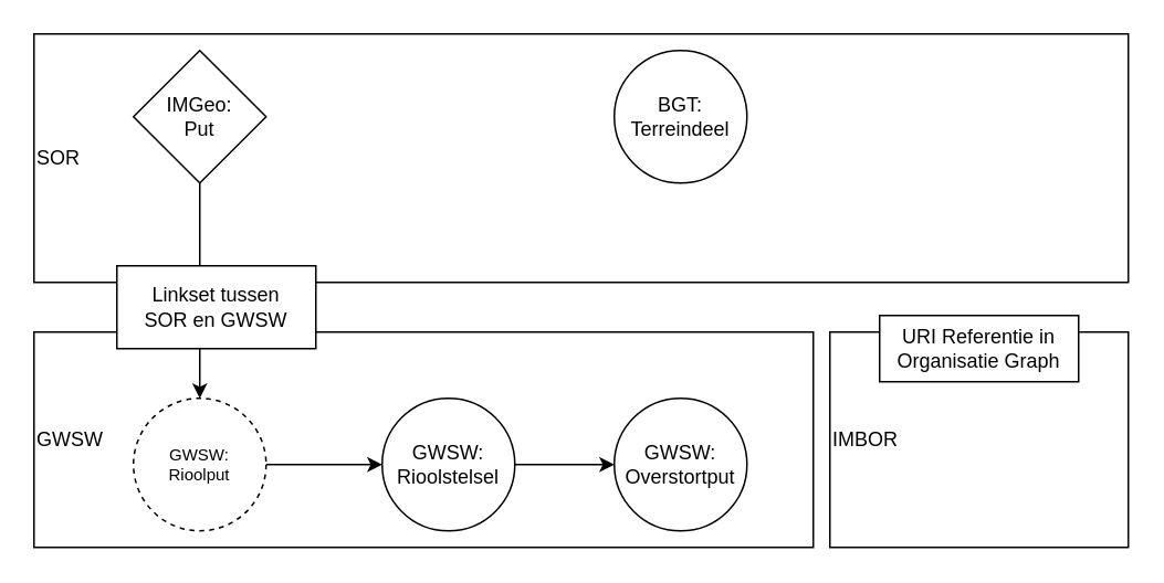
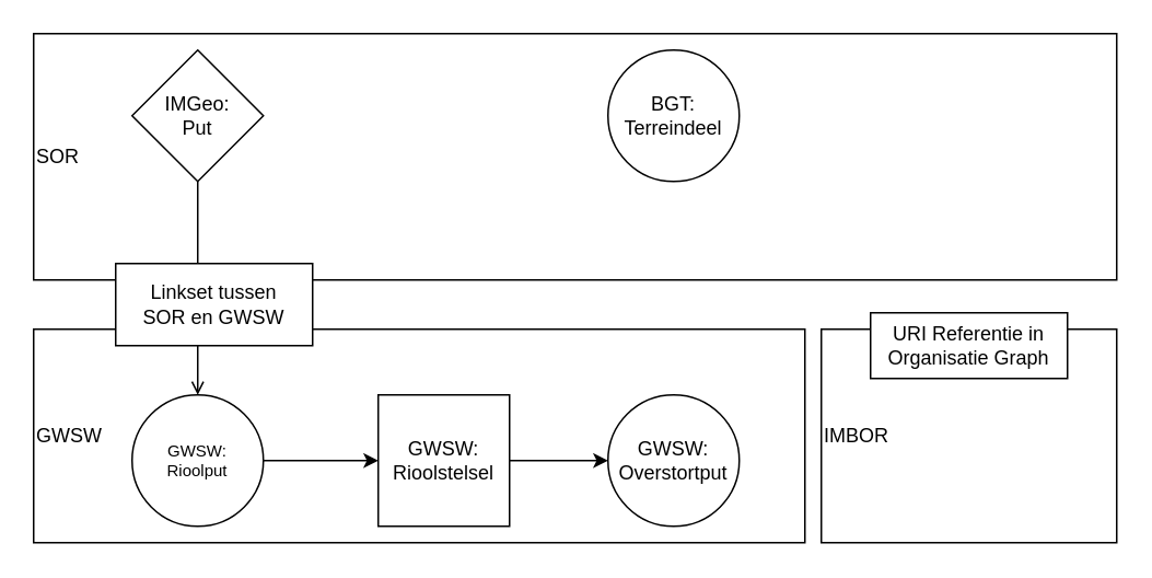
- <mxCell id="5" value="" style="edgeStyle=orthogonalEdgeStyle;rounded=0;orthogonalLoop=1;jettySize=auto;html=1;" edge="1" parent="1" source="6" target="8"><mxGeometry relative="1" as="geometry" /></mxCell>
+ <mxCell id="5" value="" style="edgeStyle=orthogonalEdgeStyle;rounded=0;orthogonalLoop=1;jettySize=auto;html=1;endArrow=open;" edge="1" parent="1" source="6" target="8"><mxGeometry relative="1" as="geometry" /></mxCell>
- <mxCell id="8" value="GWSW:&lt;br style=&quot;font-size: 12px&quot;&gt;Rioolput" style="ellipse;whiteSpace=wrap;html=1;aspect=fixed;fontSize=10;dashed=1;" vertex="1" parent="1"><mxGeometry x="80" y="240" width="80" height="80" as="geometry" /></mxCell>
+ <mxCell id="8" value="GWSW:&lt;br style=&quot;font-size: 12px&quot;&gt;Rioolput" style="ellipse;whiteSpace=wrap;html=1;aspect=fixed;fontSize=10;" vertex="1" parent="1"><mxGeometry x="80" y="240" width="80" height="80" as="geometry" /></mxCell>
- <mxCell id="10" value="GWSW:&lt;br style=&quot;font-size: 12px;&quot;&gt;Rioolstelsel" style="ellipse;whiteSpace=wrap;html=1;aspect=fixed;fontSize=12;" vertex="1" parent="1"><mxGeometry x="230" y="240" width="80" height="80" as="geometry" /></mxCell>
+ <mxCell id="10" value="GWSW:&lt;br style=&quot;font-size: 12px;&quot;&gt;Rioolstelsel" style="whiteSpace=wrap;html=1;aspect=fixed;fontSize=12;rounded=0;" vertex="1" parent="1"><mxGeometry x="230" y="240" width="80" height="80" as="geometry" /></mxCell>
